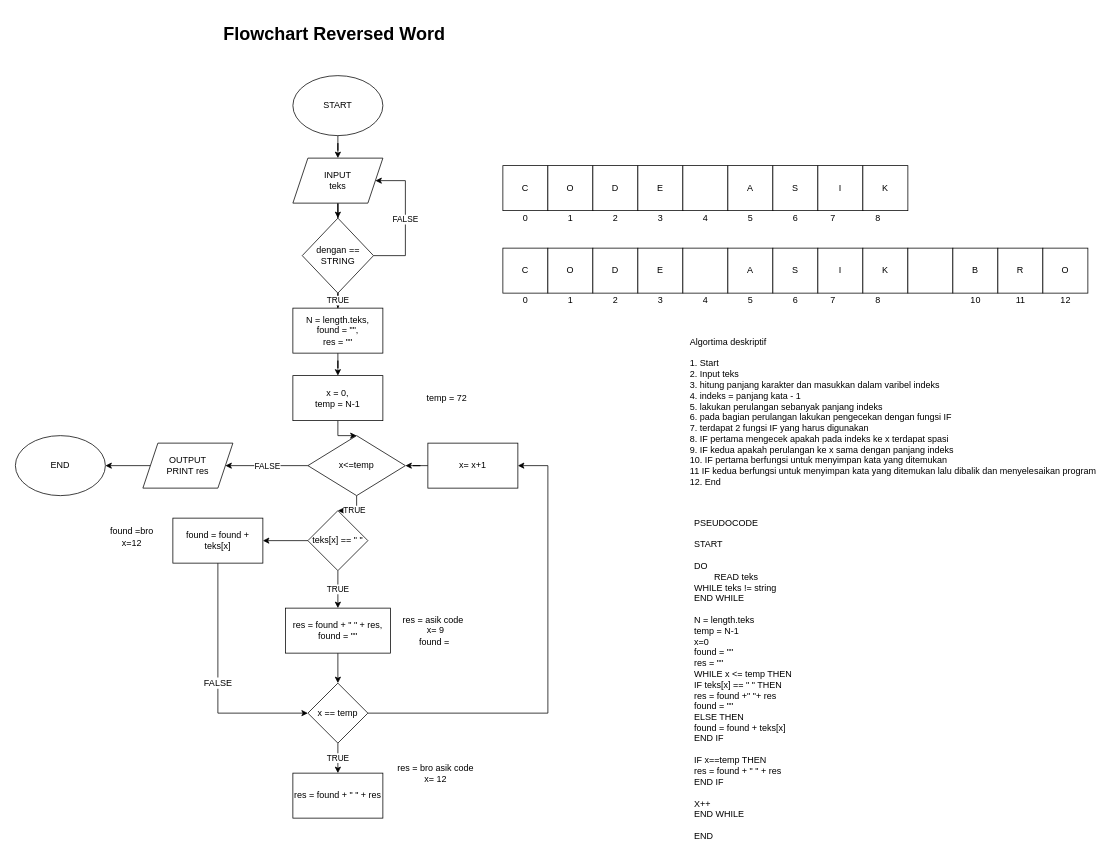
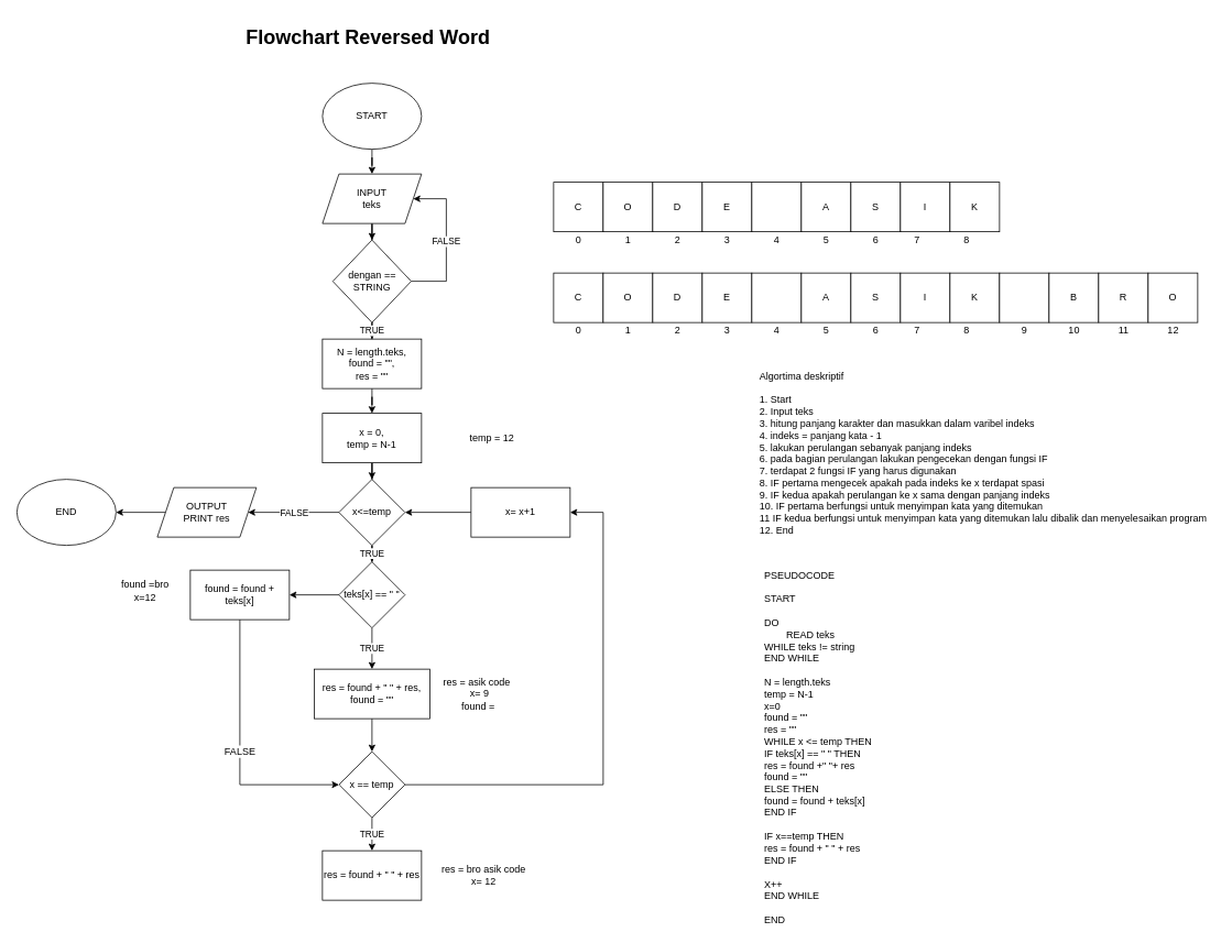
+ <mxCell id="69" value="9" style="text;html=1;align=center;verticalAlign=middle;resizable=0;points=[];autosize=1;strokeColor=none;fillColor=none;" vertex="1" parent="1"><mxGeometry x="1230" y="390" width="20" height="20" as="geometry" /></mxCell>
- <mxCell id="82" value="temp = 72" style="text;html=1;align=center;verticalAlign=middle;resizable=0;points=[];autosize=1;strokeColor=none;fillColor=none;fontSize=12;" vertex="1" parent="1"><mxGeometry x="560" y="520" width="70" height="20" as="geometry" /></mxCell>
+ <mxCell id="82" value="temp = 12" style="text;html=1;align=center;verticalAlign=middle;resizable=0;points=[];autosize=1;strokeColor=none;fillColor=none;fontSize=12;" vertex="1" parent="1"><mxGeometry x="560" y="520" width="70" height="20" as="geometry" /></mxCell>
- <mxCell id="44" value="x&amp;lt;=temp" style="rhombus;whiteSpace=wrap;html=1;" vertex="1" parent="1"><mxGeometry x="410" y="580" width="130" height="80" as="geometry" /></mxCell>
+ <mxCell id="44" value="x&amp;lt;=temp" style="rhombus;whiteSpace=wrap;html=1;" vertex="1" parent="1"><mxGeometry x="410" y="580" width="80" height="80" as="geometry" /></mxCell>
- <mxCell id="46" value="res = bro asik code&lt;br&gt;x= 12" style="text;html=1;align=center;verticalAlign=middle;resizable=0;points=[];autosize=1;strokeColor=none;fillColor=none;" vertex="1" parent="1"><mxGeometry x="520" y="1015" width="120" height="30" as="geometry" /></mxCell>
+ <mxCell id="46" value="res = bro asik code&lt;br&gt;x= 12" style="text;html=1;align=center;verticalAlign=middle;resizable=0;points=[];autosize=1;strokeColor=none;fillColor=none;" vertex="1" parent="1"><mxGeometry x="525" y="1045" width="120" height="30" as="geometry" /></mxCell>
